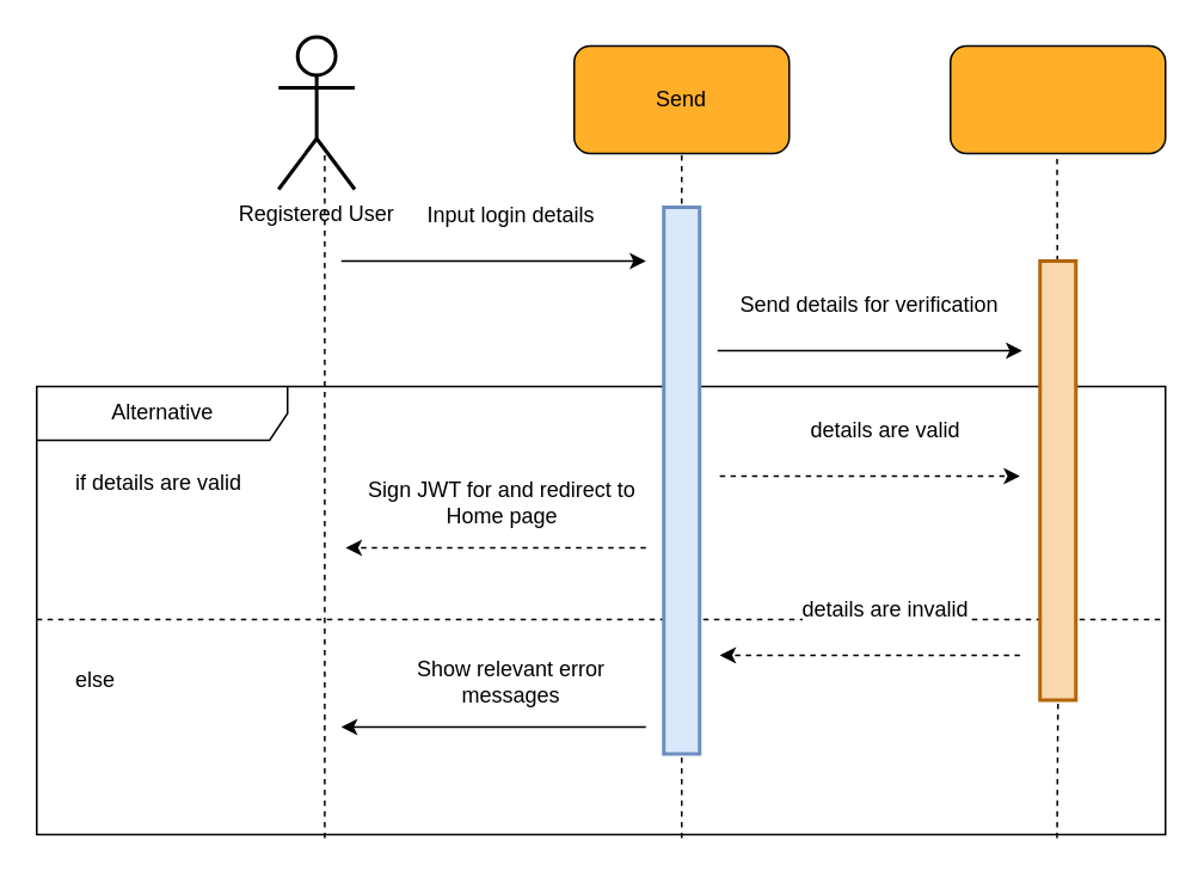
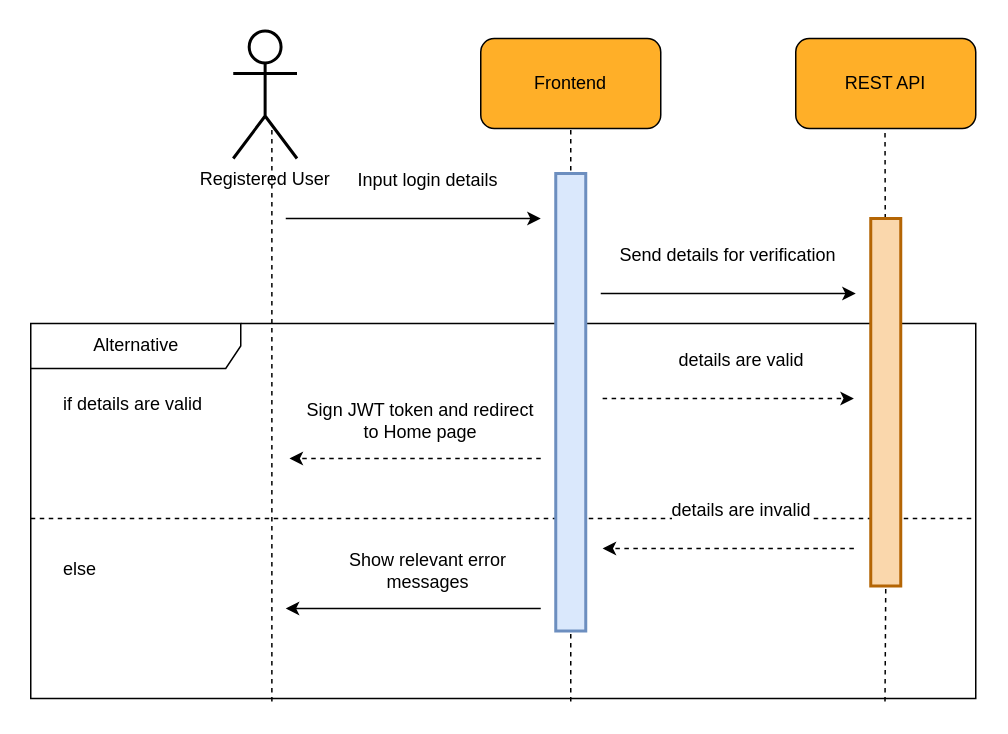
- <mxCell id="7" value="&lt;font style=&quot;font-size: 12px;&quot;&gt;Send&lt;/font&gt;" style="text;html=1;strokeColor=none;fillColor=none;align=center;verticalAlign=middle;whiteSpace=wrap;rounded=0;fontSize=12;" vertex="1" parent="5"><mxGeometry x="30" y="15" width="60" height="30" as="geometry" /></mxCell>
+ <mxCell id="7" value="&lt;font style=&quot;font-size: 12px;&quot;&gt;Frontend&lt;/font&gt;" style="text;html=1;strokeColor=none;fillColor=none;align=center;verticalAlign=middle;whiteSpace=wrap;rounded=0;fontSize=12;" vertex="1" parent="5"><mxGeometry x="30" y="15" width="60" height="30" as="geometry" /></mxCell>
+ <mxCell id="10" value="&lt;font style=&quot;font-size: 12px;&quot;&gt;REST API&lt;/font&gt;" style="text;html=1;strokeColor=none;fillColor=none;align=center;verticalAlign=middle;whiteSpace=wrap;rounded=0;fontSize=12;" vertex="1" parent="8"><mxGeometry x="30" y="15" width="60" height="30" as="geometry" /></mxCell>
- <mxCell id="29" value="&lt;span style=&quot;background-color: rgb(255, 255, 255); font-size: 12px;&quot;&gt;Sign JWT for and redirect to Home page&lt;/span&gt;" style="text;html=1;strokeColor=none;fillColor=none;align=center;verticalAlign=middle;whiteSpace=wrap;rounded=0;fontSize=12;" vertex="1" parent="1"><mxGeometry x="200" y="265" width="160" height="30" as="geometry" /></mxCell>
+ <mxCell id="29" value="&lt;span style=&quot;background-color: rgb(255, 255, 255); font-size: 12px;&quot;&gt;Sign JWT token and redirect to Home page&lt;/span&gt;" style="text;html=1;strokeColor=none;fillColor=none;align=center;verticalAlign=middle;whiteSpace=wrap;rounded=0;fontSize=12;" vertex="1" parent="1"><mxGeometry x="200" y="265" width="160" height="30" as="geometry" /></mxCell>
